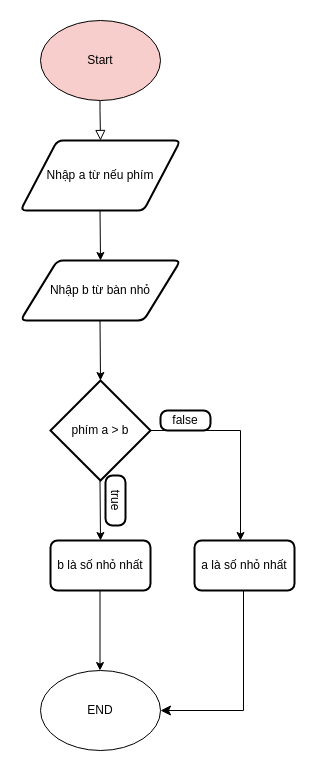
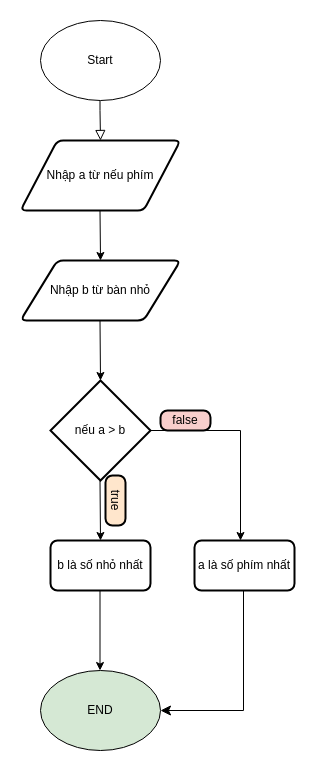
- <mxCell id="3" value="&lt;font style=&quot;vertical-align: inherit;&quot;&gt;&lt;font style=&quot;vertical-align: inherit;&quot;&gt;Start&lt;/font&gt;&lt;/font&gt;" style="ellipse;whiteSpace=wrap;html=1;fillColor=#f8cecc;" vertex="1" parent="1"><mxGeometry x="40" y="20" width="120" height="80" as="geometry" /></mxCell>
+ <mxCell id="3" value="&lt;font style=&quot;vertical-align: inherit;&quot;&gt;&lt;font style=&quot;vertical-align: inherit;&quot;&gt;Start&lt;/font&gt;&lt;/font&gt;" style="ellipse;whiteSpace=wrap;html=1;" vertex="1" parent="1"><mxGeometry x="40" y="20" width="120" height="80" as="geometry" /></mxCell>
- <mxCell id="16" value="false" style="rounded=1;whiteSpace=wrap;html=1;absoluteArcSize=1;arcSize=14;strokeWidth=2;" vertex="1" parent="1"><mxGeometry x="160" y="410" width="50" height="20" as="geometry" /></mxCell>
+ <mxCell id="16" value="false" style="rounded=1;whiteSpace=wrap;html=1;absoluteArcSize=1;arcSize=14;strokeWidth=2;fillColor=#f8cecc;" vertex="1" parent="1"><mxGeometry x="160" y="410" width="50" height="20" as="geometry" /></mxCell>
- <mxCell id="12" value="phím a &amp;gt; b" style="strokeWidth=2;html=1;shape=mxgraph.flowchart.decision;whiteSpace=wrap;" vertex="1" parent="1"><mxGeometry x="50" y="380" width="100" height="100" as="geometry" /></mxCell>
+ <mxCell id="12" value="nếu a &amp;gt; b" style="strokeWidth=2;html=1;shape=mxgraph.flowchart.decision;whiteSpace=wrap;" vertex="1" parent="1"><mxGeometry x="50" y="380" width="100" height="100" as="geometry" /></mxCell>
- <mxCell id="17" value="true" style="rounded=1;whiteSpace=wrap;html=1;absoluteArcSize=1;arcSize=14;strokeWidth=2;rotation=90;" vertex="1" parent="1"><mxGeometry x="90" y="490" width="50" height="20" as="geometry" /></mxCell>
+ <mxCell id="17" value="true" style="rounded=1;whiteSpace=wrap;html=1;absoluteArcSize=1;arcSize=14;strokeWidth=2;rotation=90;fillColor=#ffe6cc;" vertex="1" parent="1"><mxGeometry x="90" y="490" width="50" height="20" as="geometry" /></mxCell>
- <mxCell id="14" value="a là số nhỏ nhất" style="rounded=1;whiteSpace=wrap;html=1;absoluteArcSize=1;arcSize=14;strokeWidth=2;" vertex="1" parent="1"><mxGeometry x="194" y="540" width="100" height="50" as="geometry" /></mxCell>
+ <mxCell id="14" value="a là số phím nhất" style="rounded=1;whiteSpace=wrap;html=1;absoluteArcSize=1;arcSize=14;strokeWidth=2;" vertex="1" parent="1"><mxGeometry x="194" y="540" width="100" height="50" as="geometry" /></mxCell>
- <mxCell id="11" value="&lt;font style=&quot;vertical-align: inherit;&quot;&gt;&lt;font style=&quot;vertical-align: inherit;&quot;&gt;END&lt;/font&gt;&lt;/font&gt;" style="ellipse;whiteSpace=wrap;html=1;" vertex="1" parent="1"><mxGeometry x="40" y="670" width="120" height="80" as="geometry" /></mxCell>
+ <mxCell id="11" value="&lt;font style=&quot;vertical-align: inherit;&quot;&gt;&lt;font style=&quot;vertical-align: inherit;&quot;&gt;END&lt;/font&gt;&lt;/font&gt;" style="ellipse;whiteSpace=wrap;html=1;fillColor=#d5e8d4;" vertex="1" parent="1"><mxGeometry x="40" y="670" width="120" height="80" as="geometry" /></mxCell>
